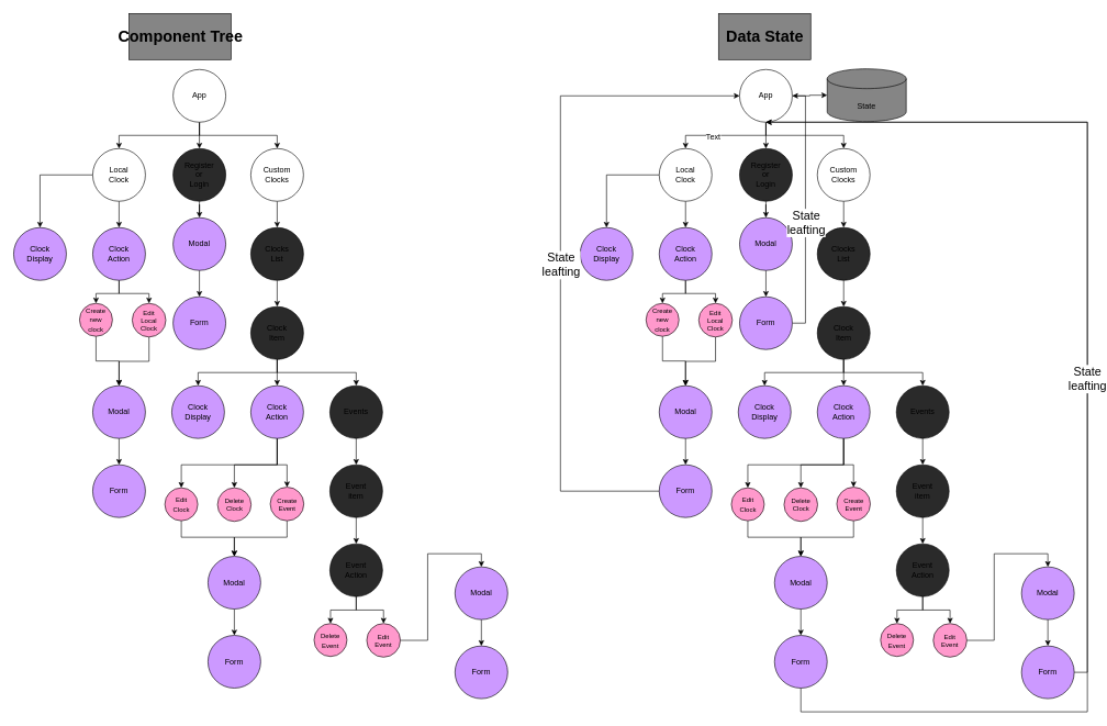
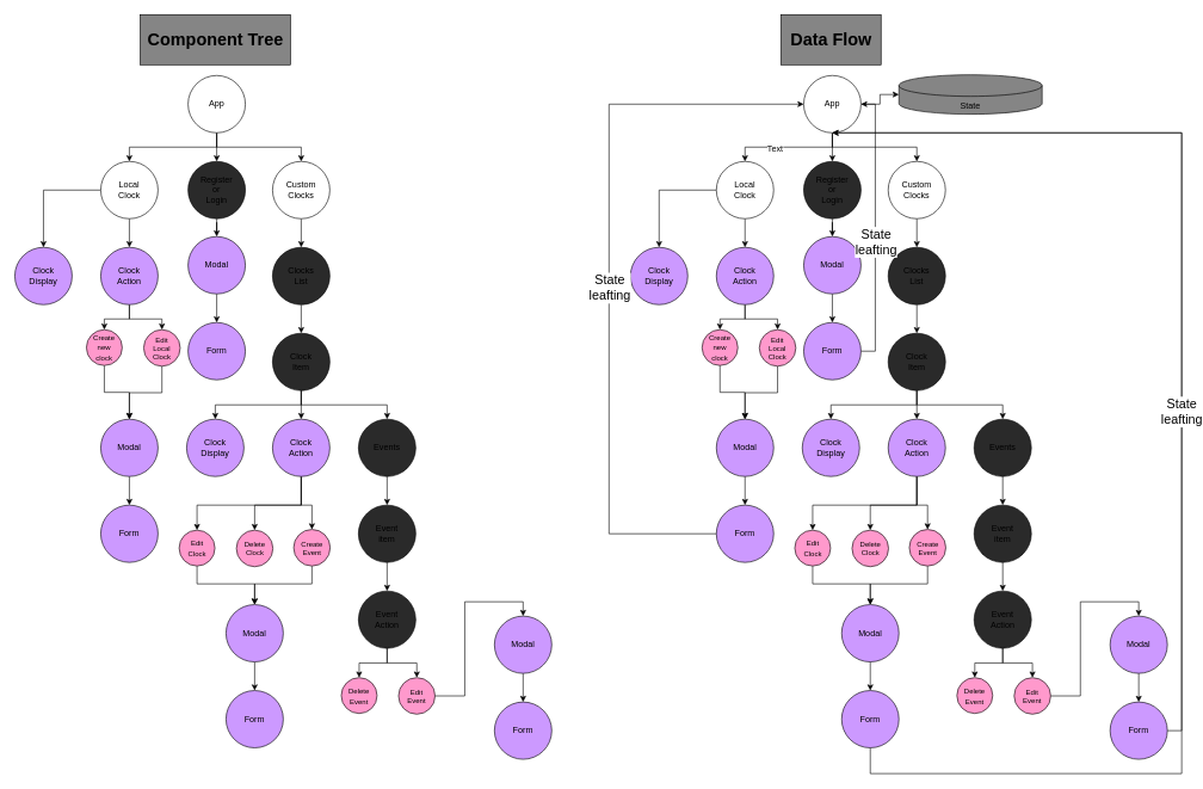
- <mxCell id="56" value="&lt;h1 style=&quot;text-align: justify;&quot;&gt;&lt;b style=&quot;background-color: initial;&quot;&gt;&lt;font style=&quot;font-size: 24px;&quot;&gt;Component Tree&lt;/font&gt;&lt;/b&gt;&lt;/h1&gt;" style="text;html=1;align=center;verticalAlign=middle;resizable=0;points=[];autosize=1;strokeColor=#000000;fillColor=#858585;fontSize=12;" vertex="1" parent="1"><mxGeometry x="195" y="20" width="155" height="70" as="geometry" /></mxCell>
+ <mxCell id="56" value="&lt;h1 style=&quot;text-align: justify;&quot;&gt;&lt;b style=&quot;background-color: initial;&quot;&gt;&lt;font style=&quot;font-size: 24px;&quot;&gt;Component Tree&lt;/font&gt;&lt;/b&gt;&lt;/h1&gt;" style="text;html=1;align=center;verticalAlign=middle;resizable=0;points=[];autosize=1;strokeColor=#000000;fillColor=#858585;fontSize=12;" vertex="1" parent="1"><mxGeometry x="195" y="20" width="210" height="70" as="geometry" /></mxCell>
- <mxCell id="118" value="&lt;h1 style=&quot;text-align: justify;&quot;&gt;&lt;b style=&quot;background-color: initial;&quot;&gt;&lt;font style=&quot;font-size: 24px;&quot;&gt;Data State&lt;/font&gt;&lt;/b&gt;&lt;/h1&gt;" style="text;html=1;align=center;verticalAlign=middle;resizable=0;points=[];autosize=1;strokeColor=#000000;fillColor=#858585;fontSize=12;" vertex="1" parent="1"><mxGeometry x="1090" y="20" width="140" height="70" as="geometry" /></mxCell>
+ <mxCell id="118" value="&lt;h1 style=&quot;text-align: justify;&quot;&gt;&lt;b style=&quot;background-color: initial;&quot;&gt;&lt;font style=&quot;font-size: 24px;&quot;&gt;Data Flow&lt;/font&gt;&lt;/b&gt;&lt;/h1&gt;" style="text;html=1;align=center;verticalAlign=middle;resizable=0;points=[];autosize=1;strokeColor=#000000;fillColor=#858585;fontSize=12;" vertex="1" parent="1"><mxGeometry x="1090" y="20" width="140" height="70" as="geometry" /></mxCell>
- <mxCell id="119" value="&lt;font style=&quot;font-size: 12px;&quot;&gt;State&lt;/font&gt;" style="shape=cylinder3;whiteSpace=wrap;html=1;boundedLbl=1;backgroundOutline=1;size=15;fontSize=24;strokeColor=#000000;fillColor=#858585;" vertex="1" parent="1"><mxGeometry x="1255" y="104" width="120" height="80" as="geometry" /></mxCell>
+ <mxCell id="119" value="&lt;font style=&quot;font-size: 12px;&quot;&gt;State&lt;/font&gt;" style="shape=cylinder3;whiteSpace=wrap;html=1;boundedLbl=1;backgroundOutline=1;size=15;fontSize=24;strokeColor=#000000;fillColor=#858585;" vertex="1" parent="1"><mxGeometry x="1255" y="104" width="200" height="55" as="geometry" /></mxCell>
